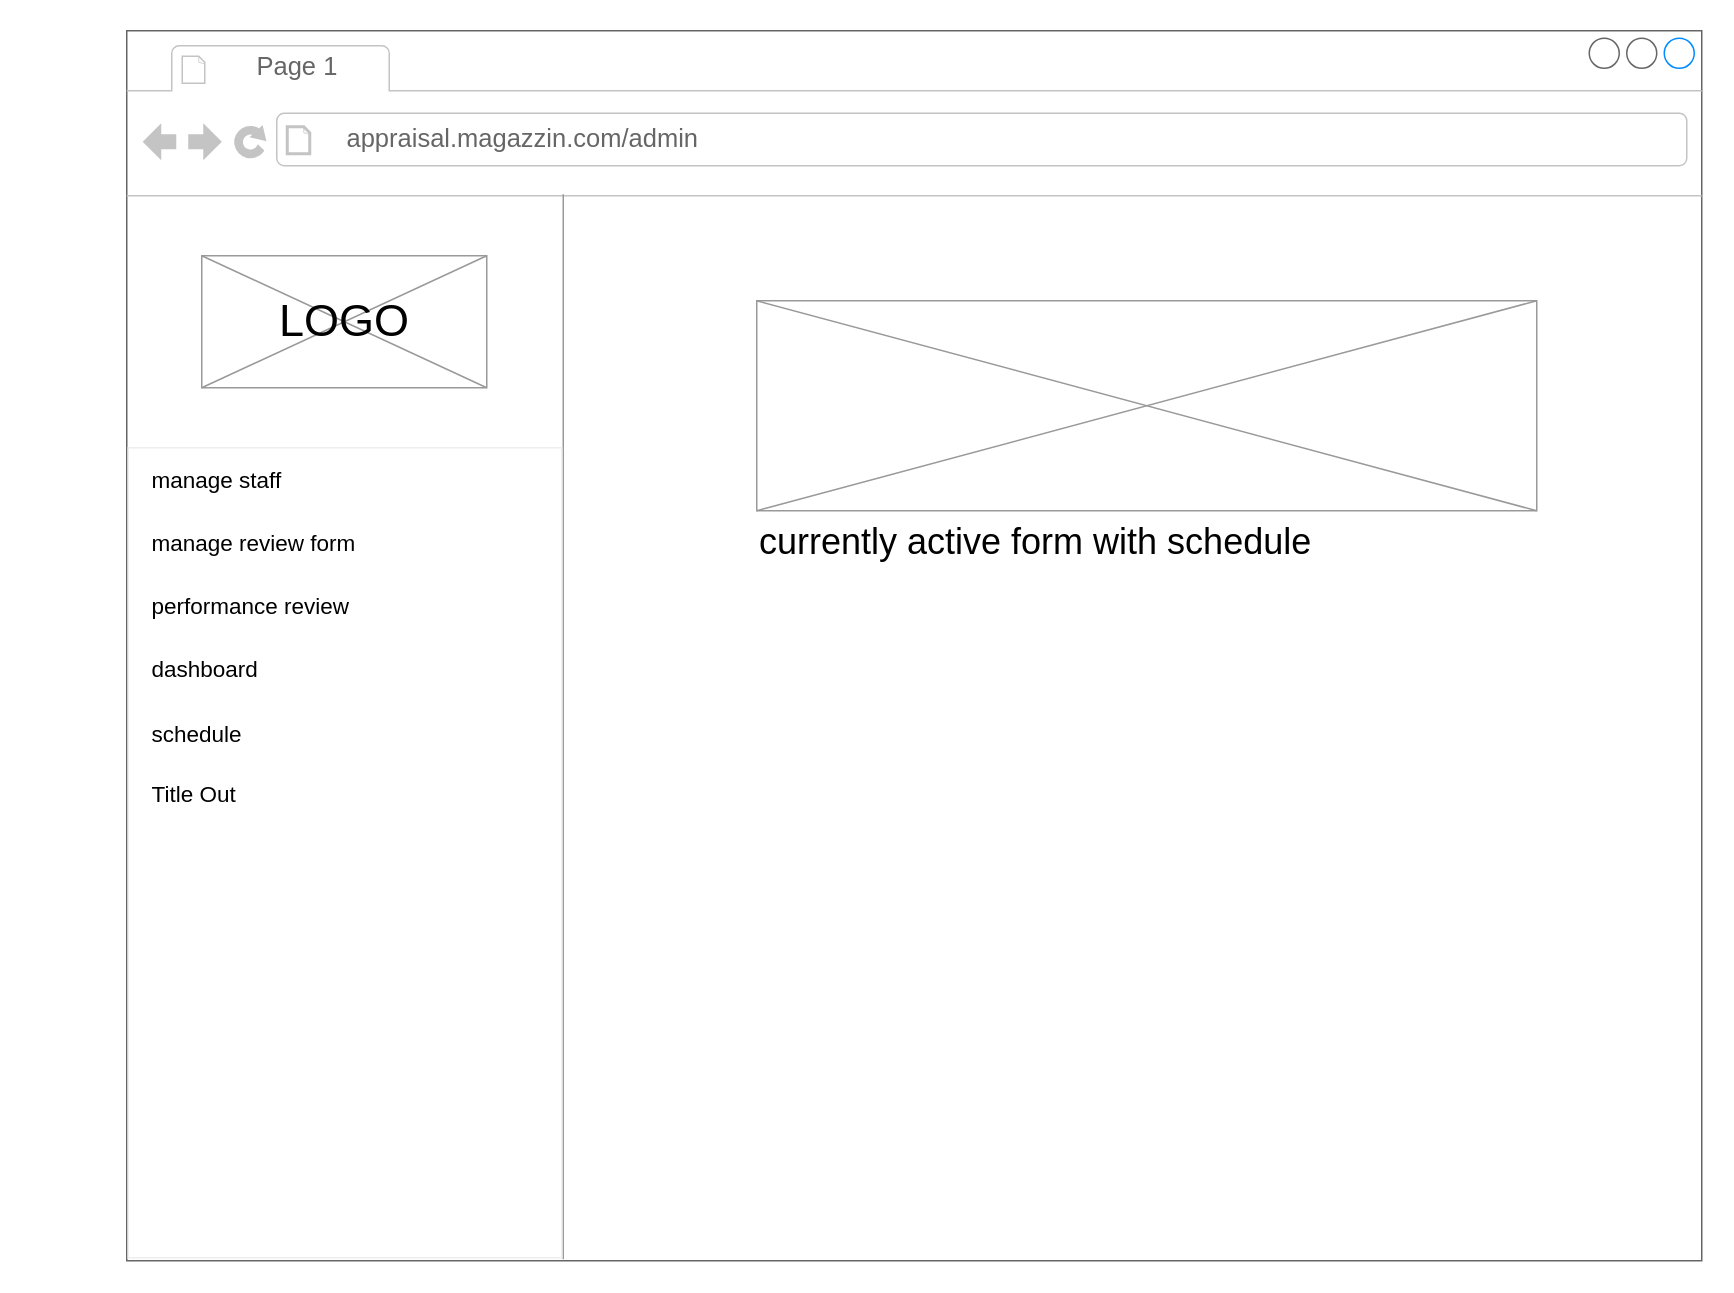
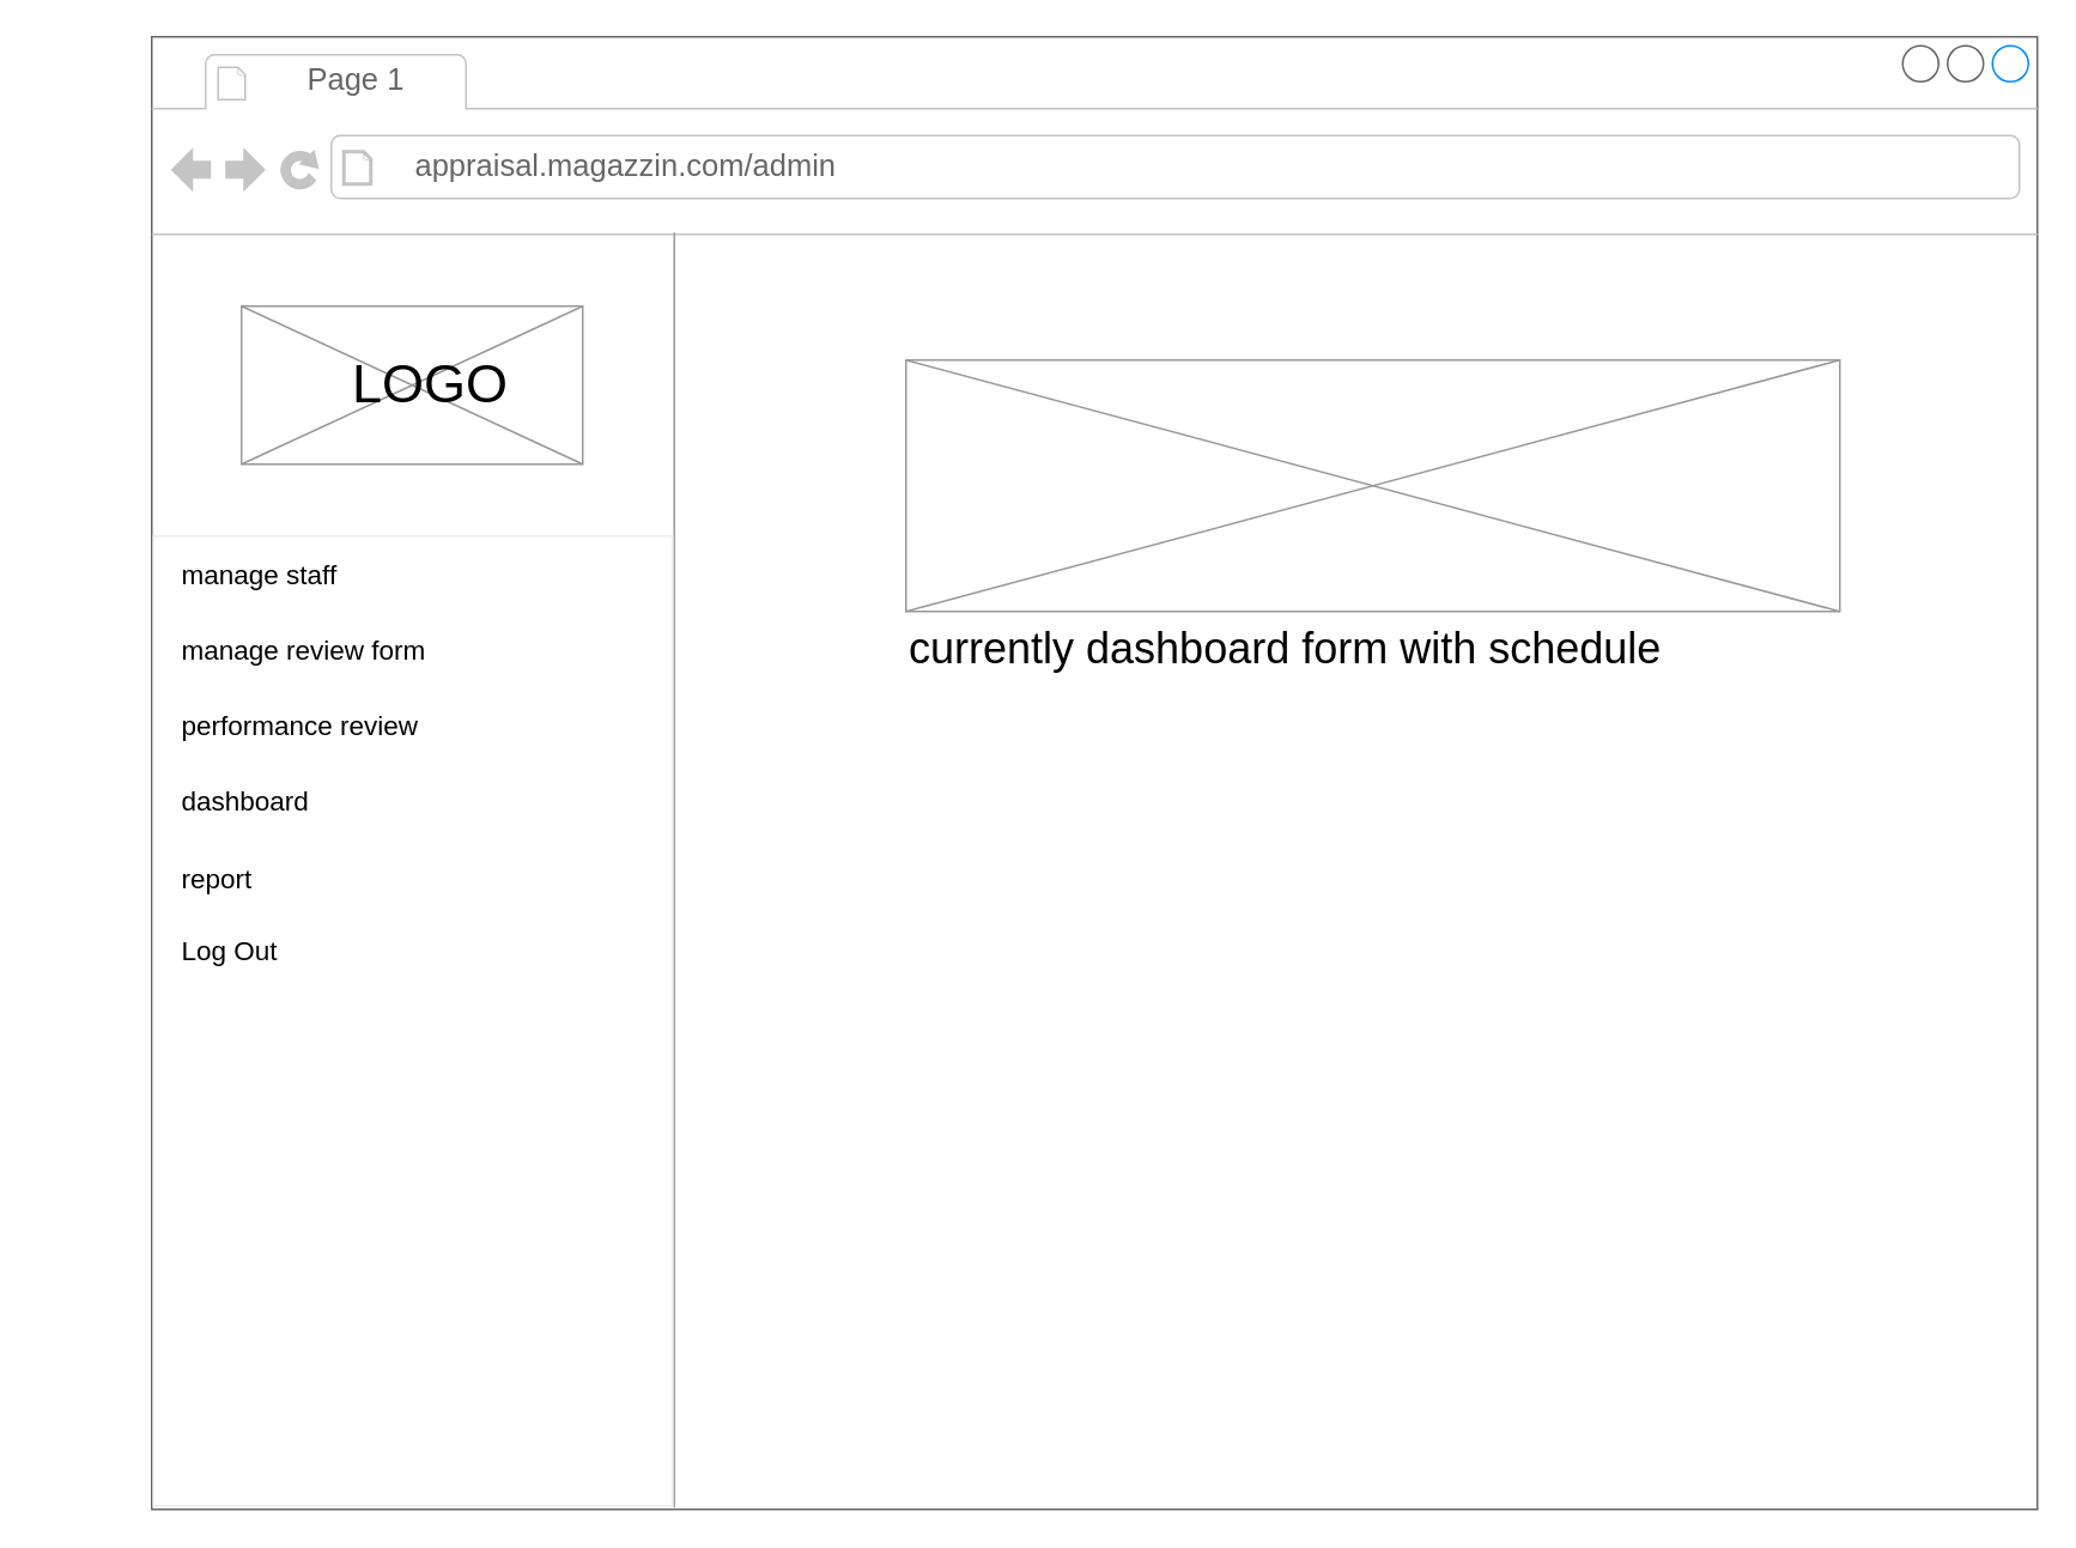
- <mxCell id="8" value="&lt;font face=&quot;Helvetica&quot;&gt;LOGO&lt;/font&gt;" style="text;html=1;points=[];align=left;verticalAlign=top;spacingTop=-4;fontSize=30;fontFamily=Verdana" parent="2" vertex="1"><mxGeometry x="99.5" y="173" width="95" height="50" as="geometry" /></mxCell>
+ <mxCell id="8" value="&lt;font face=&quot;Helvetica&quot;&gt;LOGO&lt;/font&gt;" style="text;html=1;points=[];align=left;verticalAlign=top;spacingTop=-4;fontSize=30;fontFamily=Verdana" parent="2" vertex="1"><mxGeometry x="109.5" y="173" width="95" height="50" as="geometry" /></mxCell>
- <mxCell id="9" value="&lt;span style=&quot;font-size: 24px;&quot;&gt;&lt;font style=&quot;font-size: 24px;&quot;&gt;currently active form with schedule&lt;/font&gt;&lt;/span&gt;" style="verticalLabelPosition=bottom;shadow=0;dashed=0;align=left;html=1;verticalAlign=top;strokeWidth=1;shape=mxgraph.mockup.graphics.simpleIcon;strokeColor=#999999;fontFamily=Helvetica;fontSize=24;fillColor=#FFFFFF;flipH=1;flipV=1;noLabel=0;portConstraintRotation=0;connectable=1;" parent="2" vertex="1"><mxGeometry x="420" y="180" width="520" height="140" as="geometry" /></mxCell>
+ <mxCell id="9" value="&lt;span style=&quot;font-size: 24px;&quot;&gt;&lt;font style=&quot;font-size: 24px;&quot;&gt;currently dashboard form with schedule&lt;/font&gt;&lt;/span&gt;" style="verticalLabelPosition=bottom;shadow=0;dashed=0;align=left;html=1;verticalAlign=top;strokeWidth=1;shape=mxgraph.mockup.graphics.simpleIcon;strokeColor=#999999;fontFamily=Helvetica;fontSize=24;fillColor=#FFFFFF;flipH=1;flipV=1;noLabel=0;portConstraintRotation=0;connectable=1;" parent="2" vertex="1"><mxGeometry x="420" y="180" width="520" height="140" as="geometry" /></mxCell>
- <mxCell id="15" value="schedule" style="text;verticalAlign=middle;fontSize=15;spacing=16;resizeWidth=1;" parent="10" vertex="1"><mxGeometry y="170" width="289.0" height="40" as="geometry" /></mxCell>
+ <mxCell id="15" value="report" style="text;verticalAlign=middle;fontSize=15;spacing=16;resizeWidth=1;" parent="10" vertex="1"><mxGeometry y="170" width="289.0" height="40" as="geometry" /></mxCell>
- <mxCell id="16" value="Title Out" style="text;verticalAlign=middle;fontSize=15;spacing=16;resizeWidth=1;" parent="10" vertex="1"><mxGeometry y="210" width="289.0" height="40" as="geometry" /></mxCell>
+ <mxCell id="16" value="Log Out" style="text;verticalAlign=middle;fontSize=15;spacing=16;resizeWidth=1;" parent="10" vertex="1"><mxGeometry y="210" width="289.0" height="40" as="geometry" /></mxCell>
